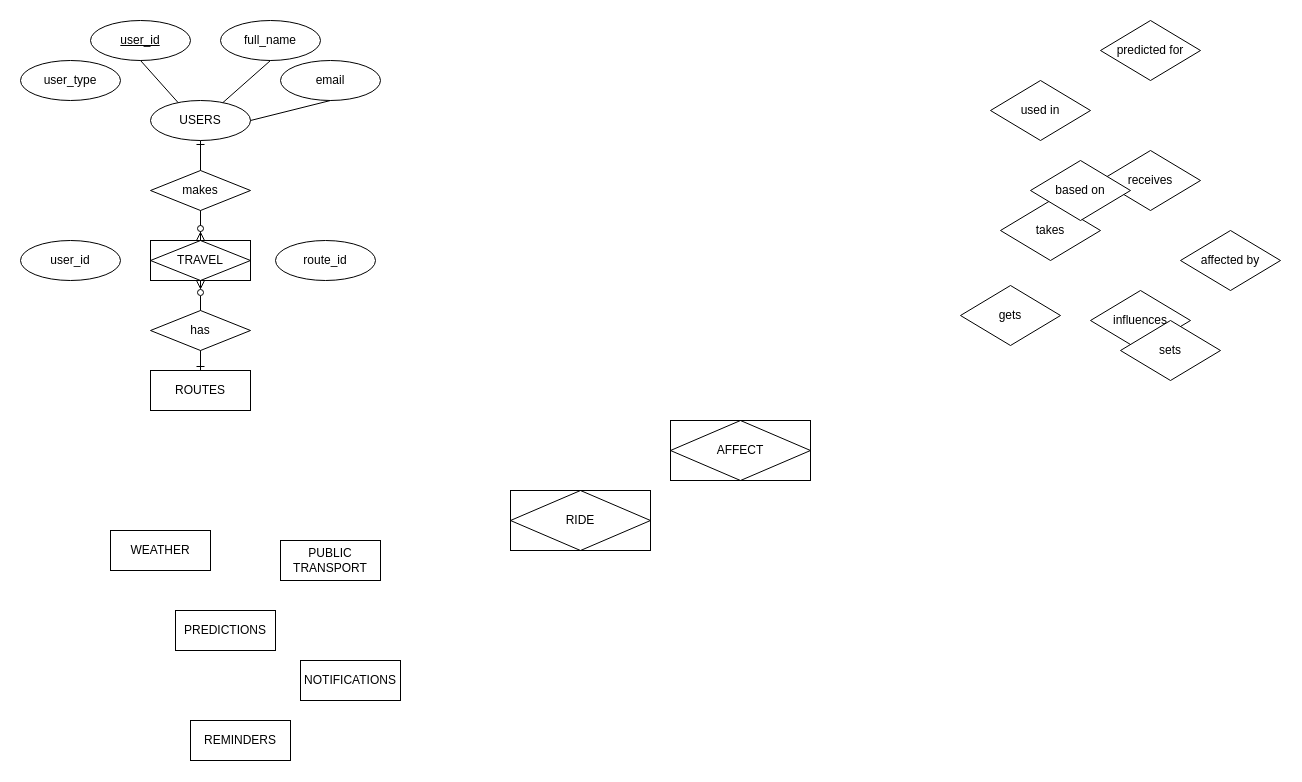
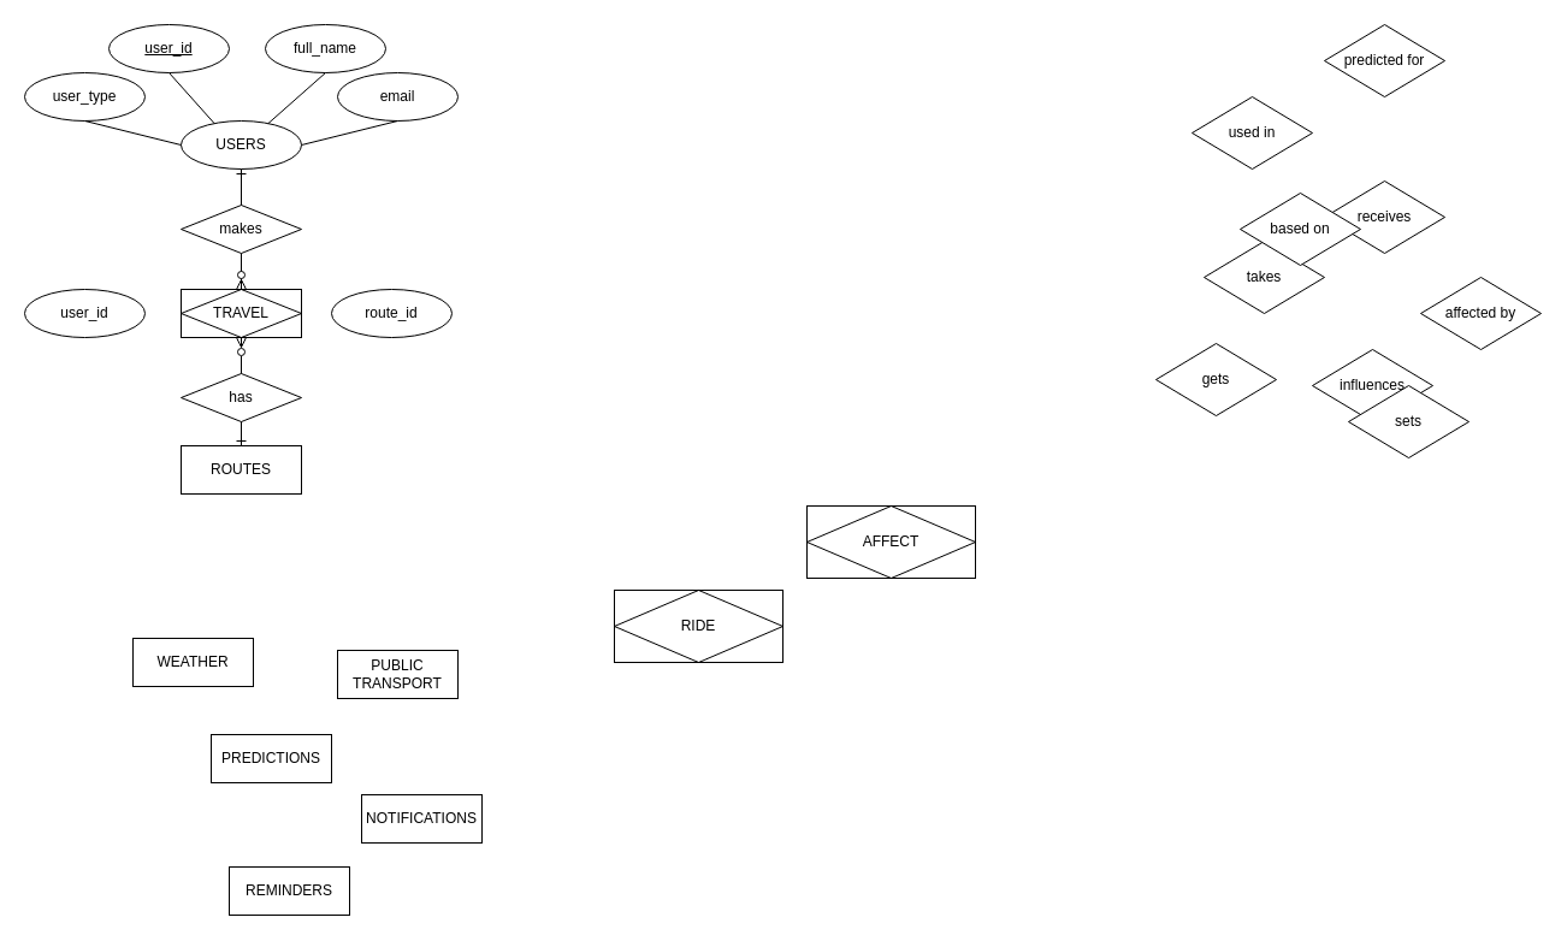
+ <mxCell id="27" value="" style="endArrow=none;html=1;rounded=0;exitX=0.5;exitY=1;exitDx=0;exitDy=0;entryX=0;entryY=0.5;entryDx=0;entryDy=0;" parent="1" source="26" target="3" edge="1"><mxGeometry relative="1" as="geometry"><mxPoint x="60" y="140" as="sourcePoint" /><mxPoint x="220" y="140" as="targetPoint" /></mxGeometry></mxCell>
